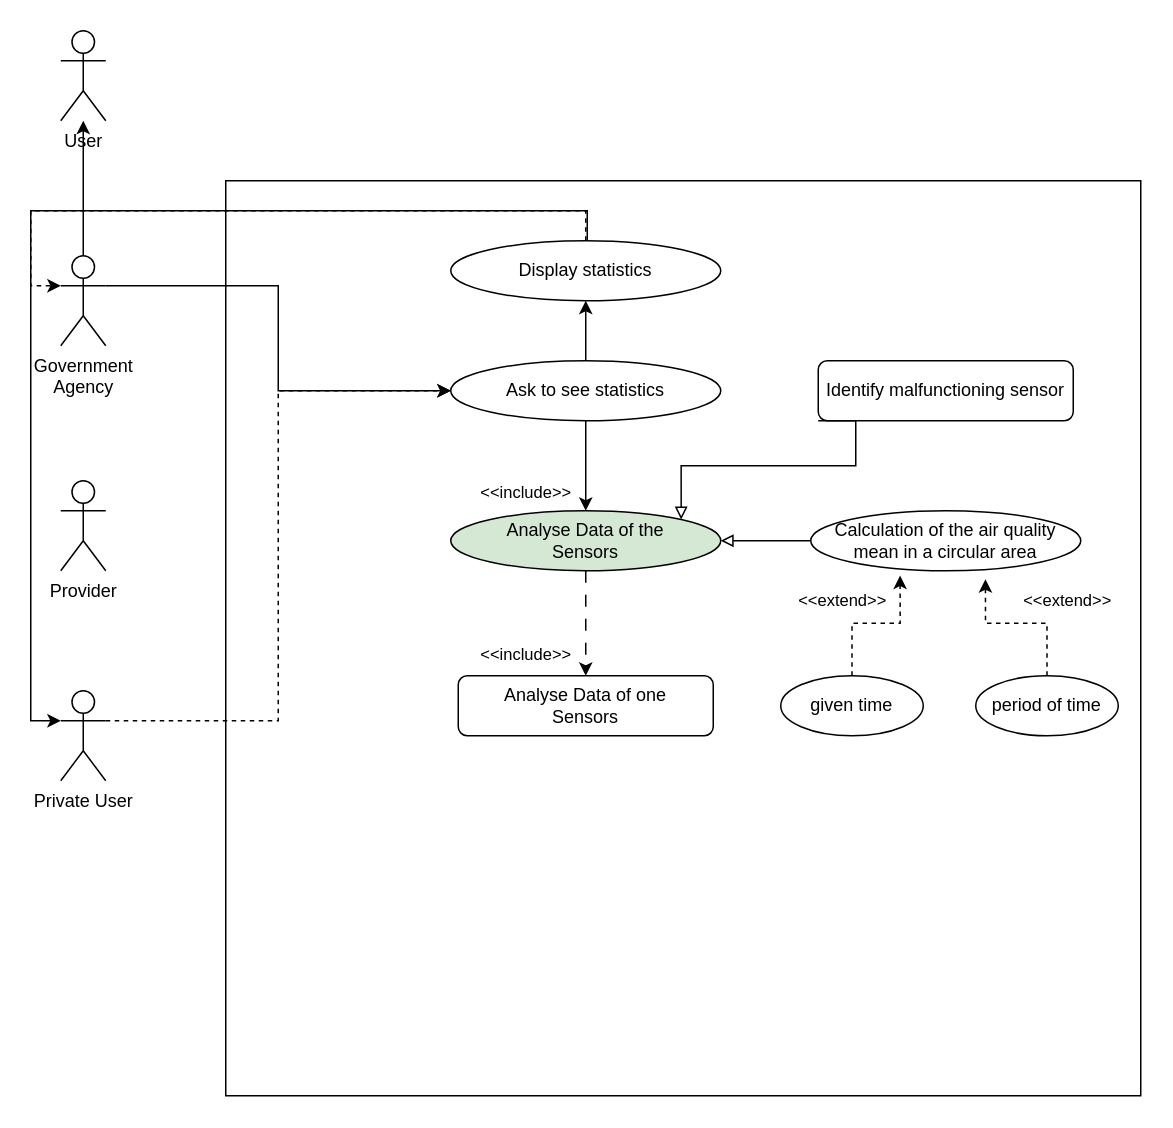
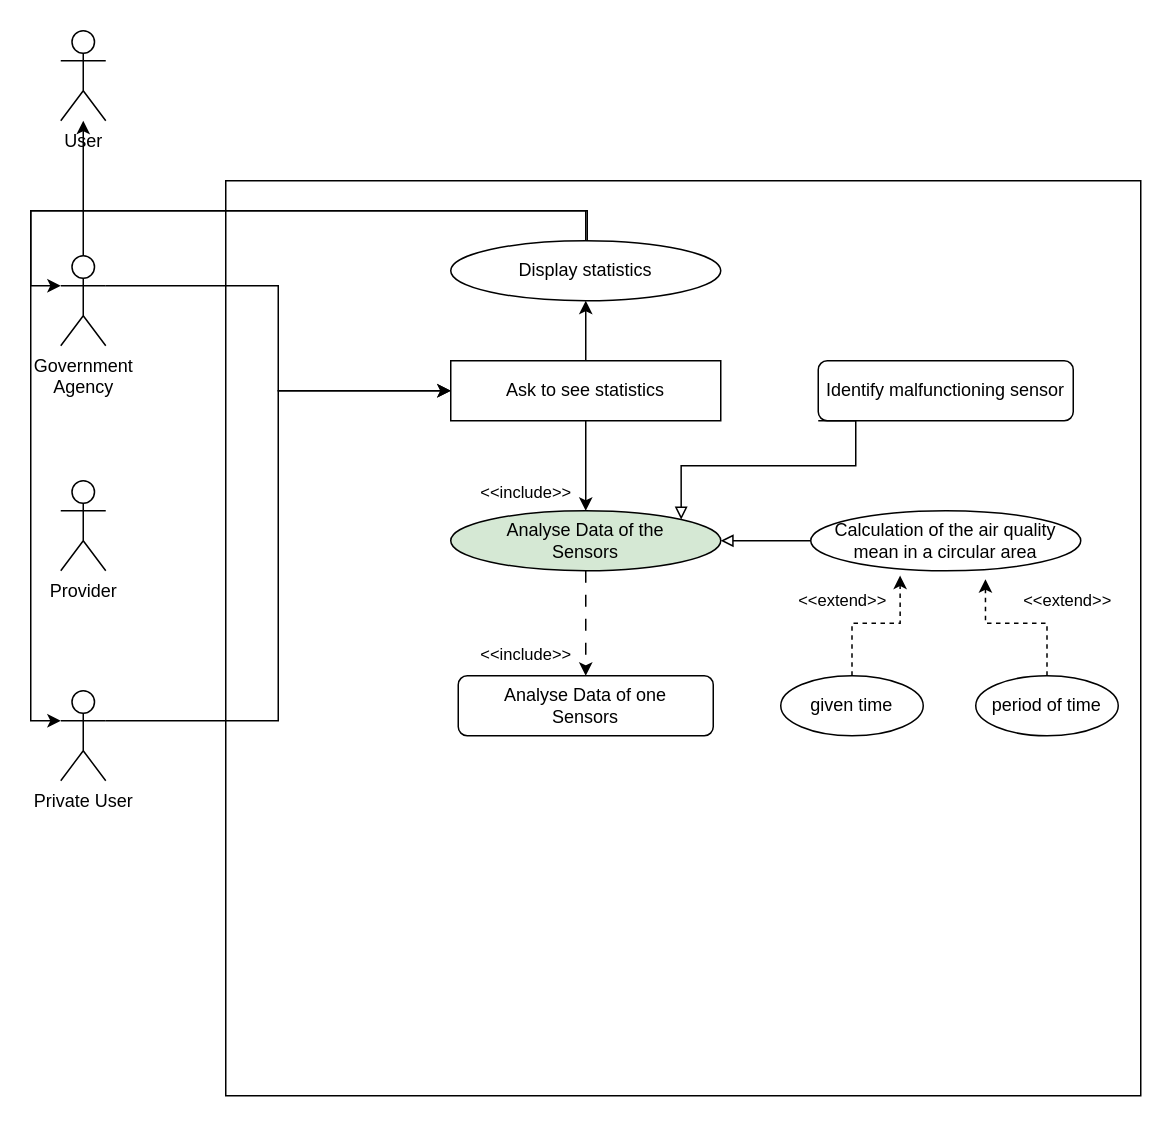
- <mxCell id="26" style="edgeStyle=orthogonalEdgeStyle;rounded=0;orthogonalLoop=1;jettySize=auto;html=1;exitX=0.5;exitY=0;exitDx=0;exitDy=0;entryX=0;entryY=0.333;entryDx=0;entryDy=0;entryPerimeter=0;dashed=1;" edge="1" parent="1" source="25" target="5"><mxGeometry relative="1" as="geometry" /></mxCell>
+ <mxCell id="26" style="edgeStyle=orthogonalEdgeStyle;rounded=0;orthogonalLoop=1;jettySize=auto;html=1;exitX=0.5;exitY=0;exitDx=0;exitDy=0;entryX=0;entryY=0.333;entryDx=0;entryDy=0;entryPerimeter=0;" edge="1" parent="1" source="25" target="5"><mxGeometry relative="1" as="geometry" /></mxCell>
- <mxCell id="12" value="Ask to see statistics" style="ellipse;whiteSpace=wrap;html=1;" vertex="1" parent="1"><mxGeometry x="300" y="240" width="180" height="40" as="geometry" /></mxCell>
+ <mxCell id="12" value="Ask to see statistics" style="whiteSpace=wrap;html=1;rounded=0;" vertex="1" parent="1"><mxGeometry x="300" y="240" width="180" height="40" as="geometry" /></mxCell>
- <mxCell id="7" style="edgeStyle=orthogonalEdgeStyle;rounded=0;orthogonalLoop=1;jettySize=auto;html=1;exitX=1;exitY=0.333;exitDx=0;exitDy=0;exitPerimeter=0;entryX=0;entryY=0.5;entryDx=0;entryDy=0;dashed=1;" edge="1" parent="1" source="9" target="12"><mxGeometry relative="1" as="geometry" /></mxCell>
+ <mxCell id="7" style="edgeStyle=orthogonalEdgeStyle;rounded=0;orthogonalLoop=1;jettySize=auto;html=1;exitX=1;exitY=0.333;exitDx=0;exitDy=0;exitPerimeter=0;entryX=0;entryY=0.5;entryDx=0;entryDy=0;" edge="1" parent="1" source="9" target="12"><mxGeometry relative="1" as="geometry" /></mxCell>
